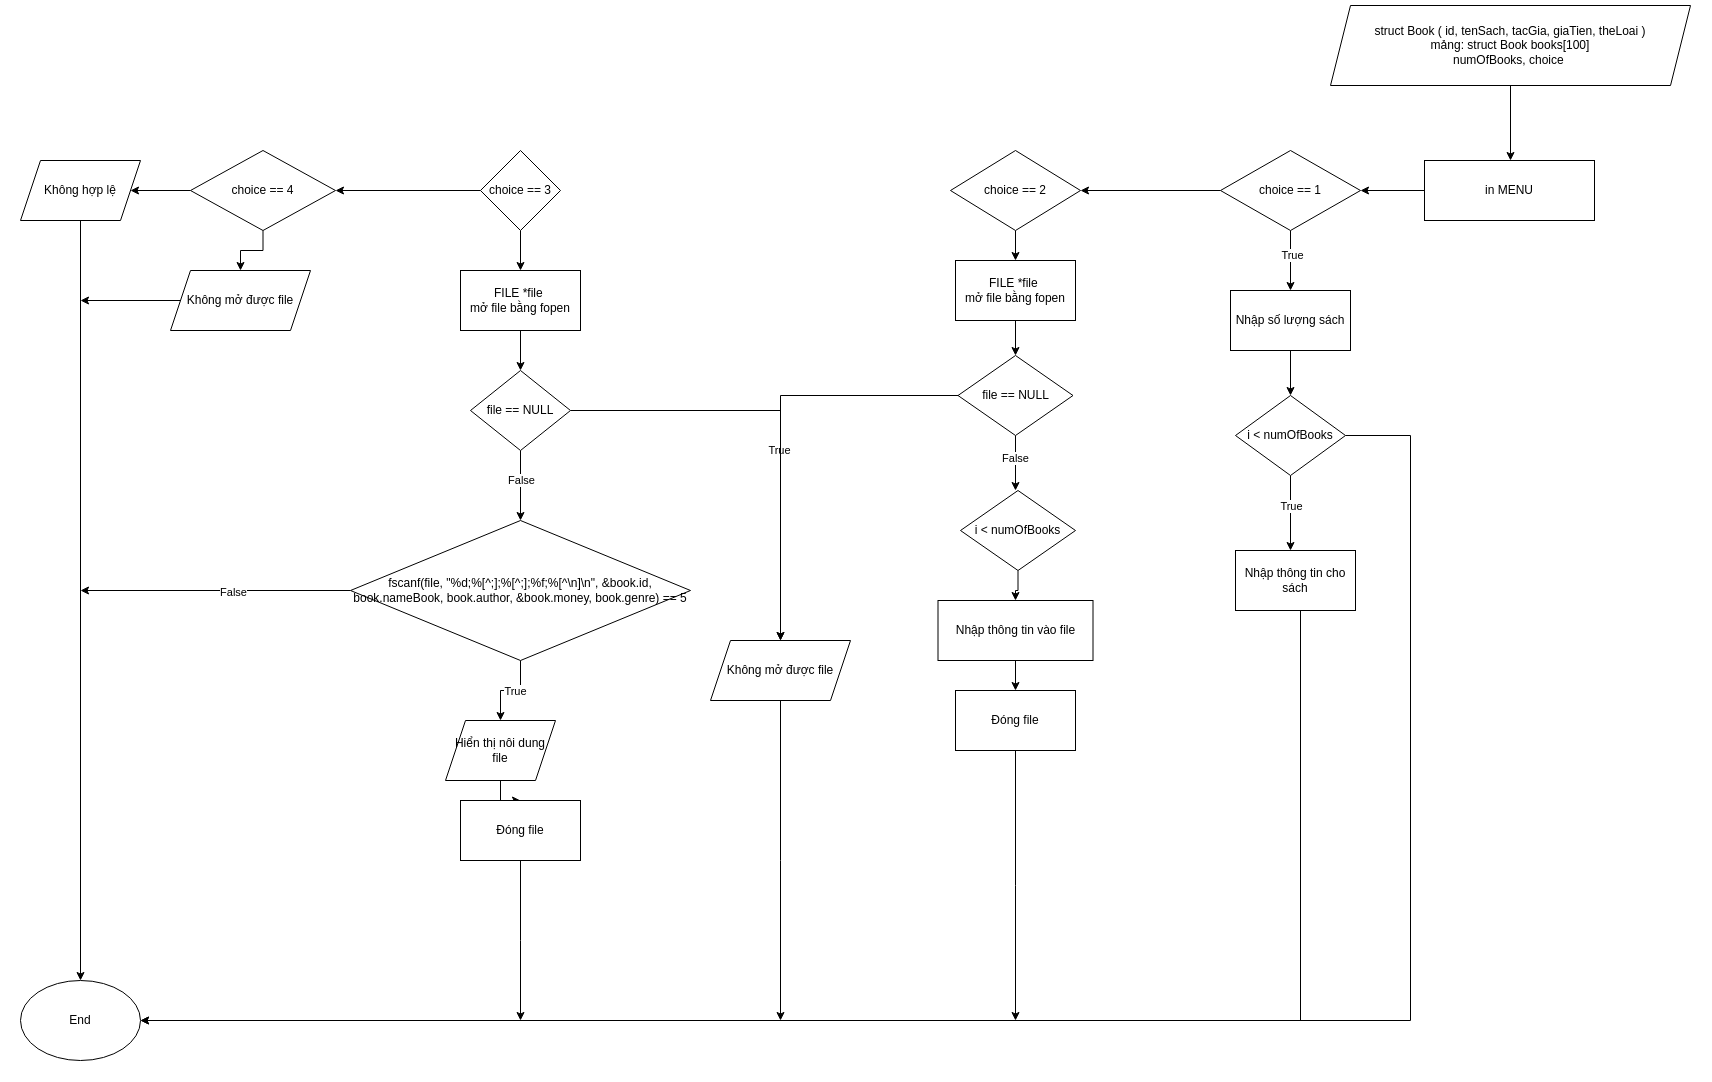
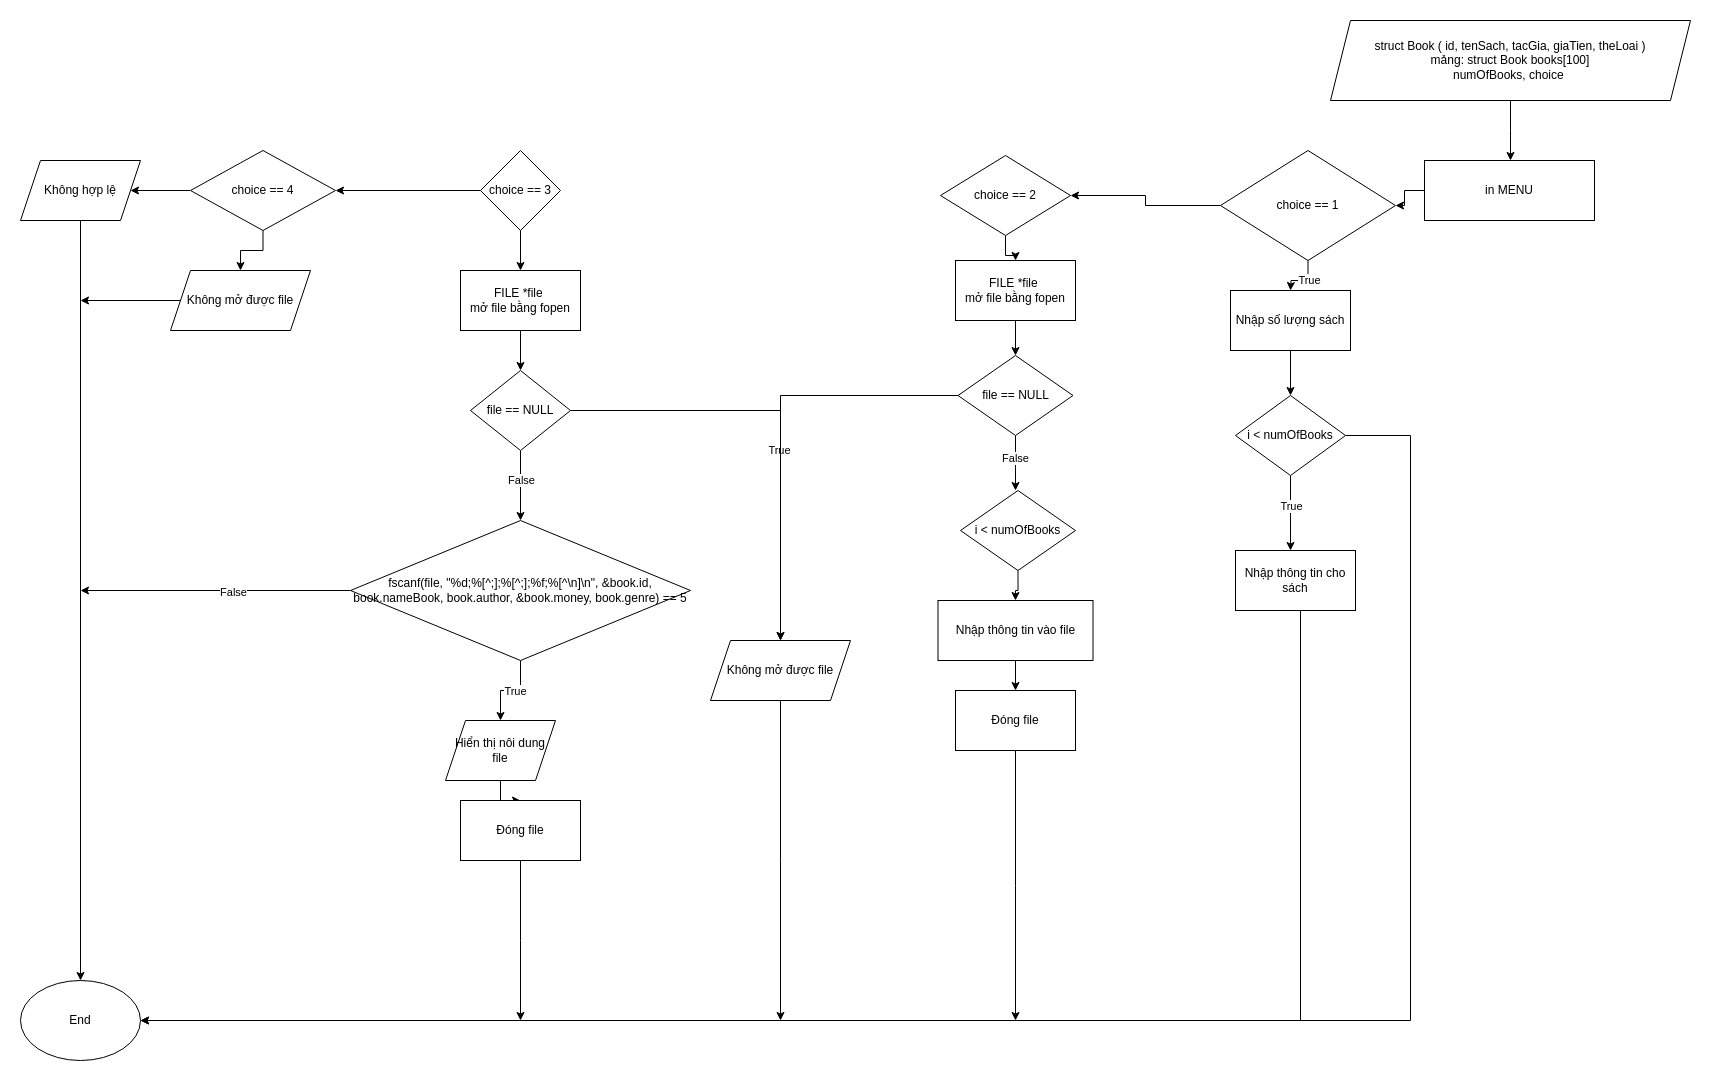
- <mxCell id="3" value="struct Book ( id, tenSach, tacGia, giaTien, theLoai )&lt;br&gt;mảng: struct Book books[100]&lt;br&gt;numOfBooks, choice&amp;nbsp;" style="shape=parallelogram;perimeter=parallelogramPerimeter;whiteSpace=wrap;html=1;fixedSize=1;" vertex="1" parent="1"><mxGeometry x="1330" y="5" width="360" height="80" as="geometry" /></mxCell>
+ <mxCell id="3" value="struct Book ( id, tenSach, tacGia, giaTien, theLoai )&lt;br&gt;mảng: struct Book books[100]&lt;br&gt;numOfBooks, choice&amp;nbsp;" style="shape=parallelogram;perimeter=parallelogramPerimeter;whiteSpace=wrap;html=1;fixedSize=1;" vertex="1" parent="1"><mxGeometry x="1330" y="20" width="360" height="80" as="geometry" /></mxCell>
- <mxCell id="19" value="choice == 2" style="rhombus;whiteSpace=wrap;html=1;" vertex="1" parent="1"><mxGeometry x="950" y="150" width="130" height="80" as="geometry" /></mxCell>
+ <mxCell id="19" value="choice == 2" style="rhombus;whiteSpace=wrap;html=1;" vertex="1" parent="1"><mxGeometry x="940" y="155" width="130" height="80" as="geometry" /></mxCell>
- <mxCell id="9" value="choice == 1" style="rhombus;whiteSpace=wrap;html=1;" vertex="1" parent="1"><mxGeometry x="1220" y="150" width="140" height="80" as="geometry" /></mxCell>
+ <mxCell id="9" value="choice == 1" style="rhombus;whiteSpace=wrap;html=1;" vertex="1" parent="1"><mxGeometry x="1220" y="150" width="175" height="110" as="geometry" /></mxCell>
